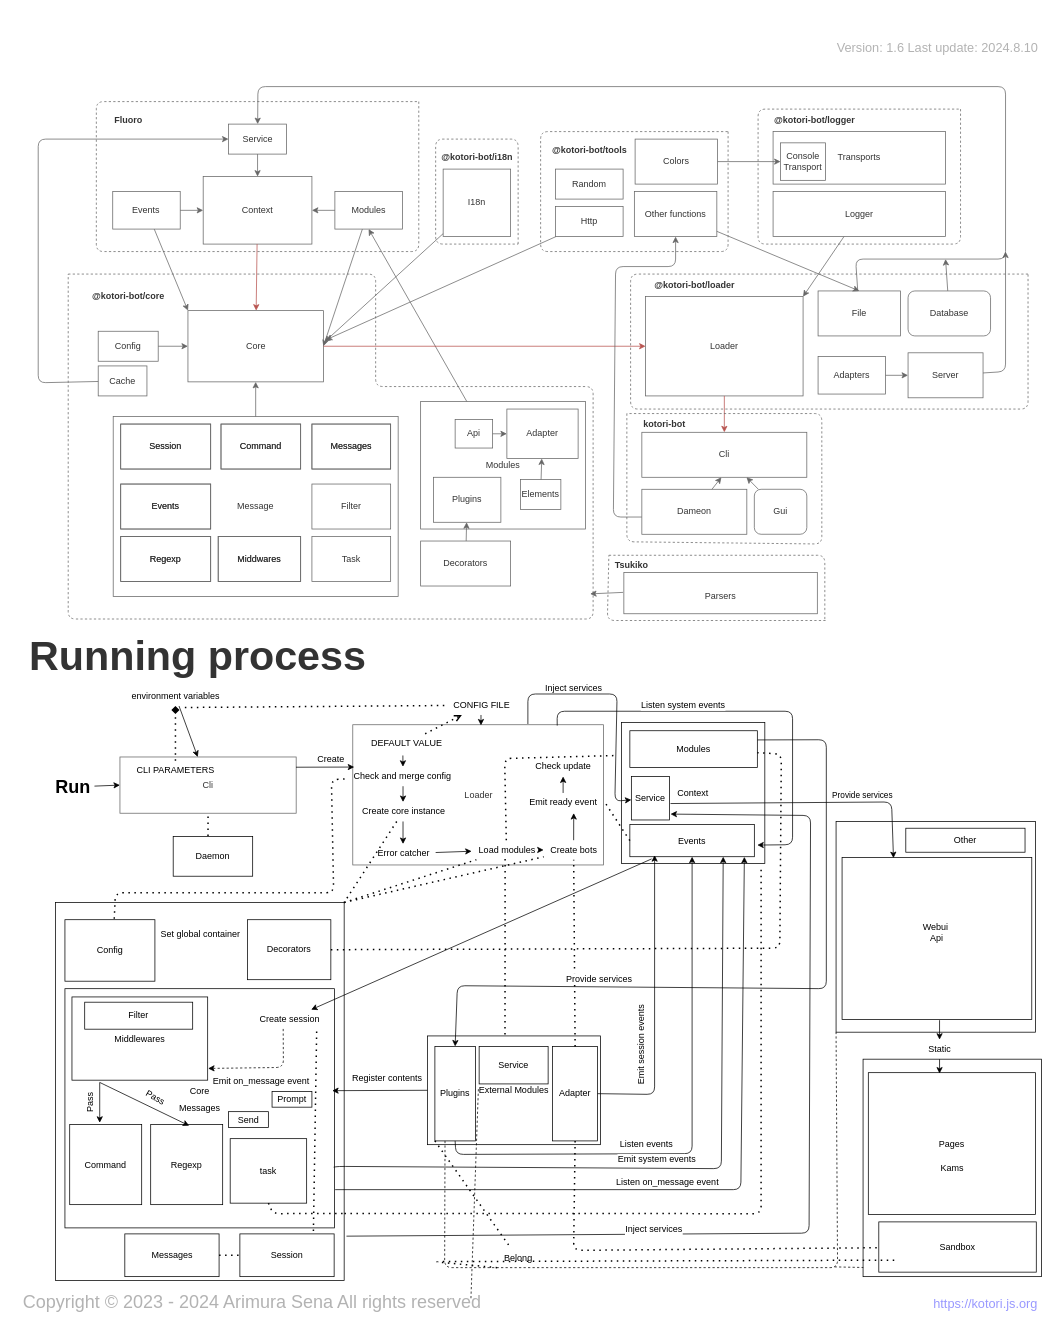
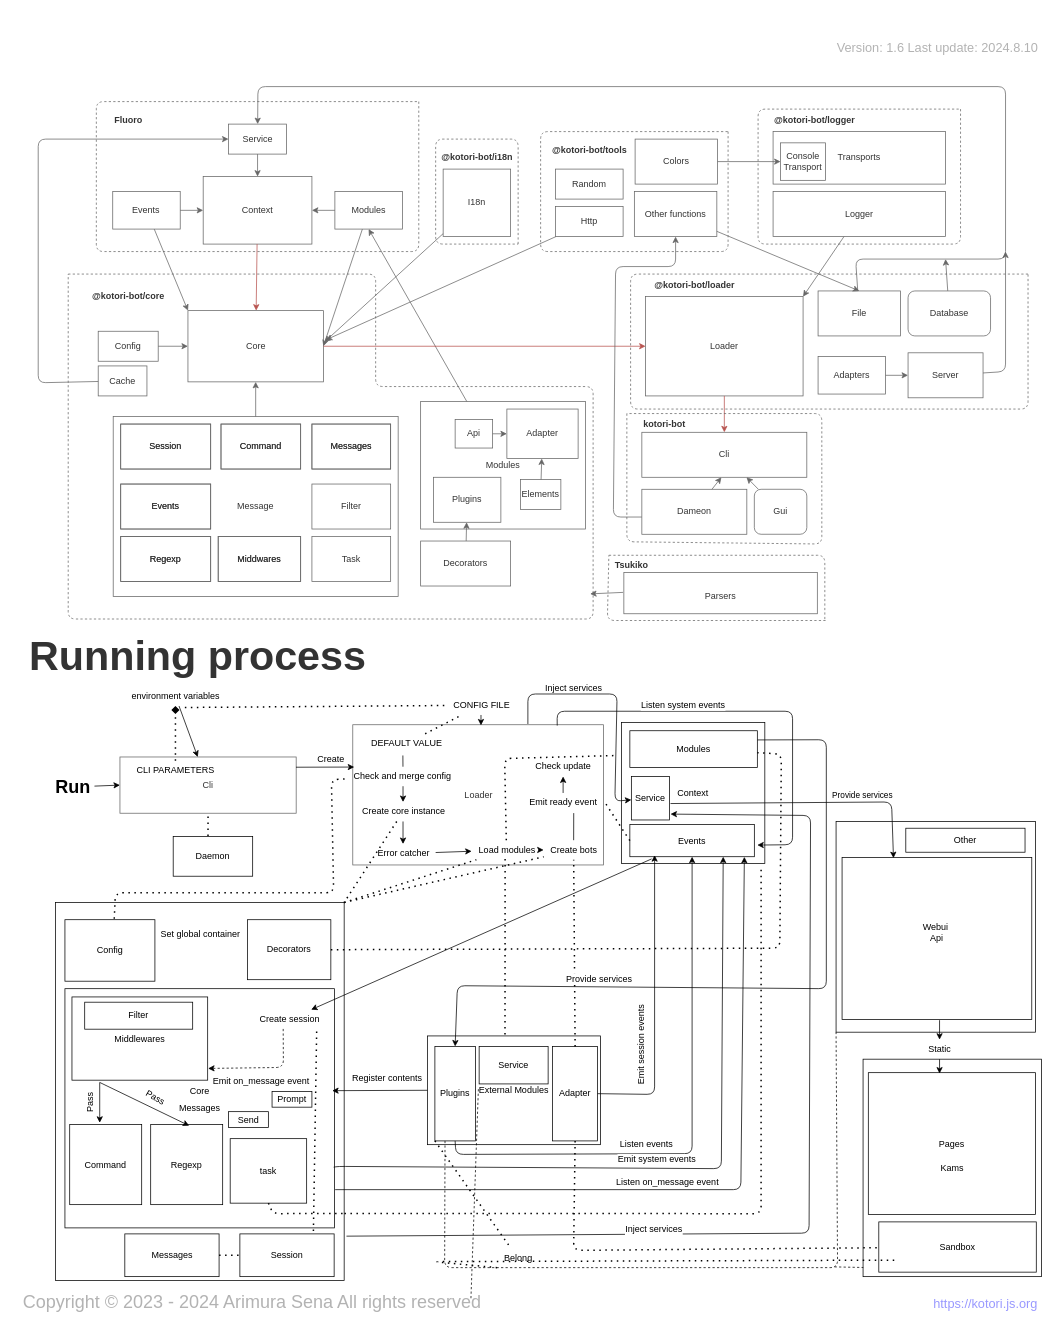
- <mxCell id="115" value="" style="endArrow=open;dashed=1;html=1;dashPattern=1 3;strokeWidth=2;strokeColor=#000000;fontSize=12;fontColor=#000000;shadow=0;" parent="2" source="101" target="100" edge="1"><mxGeometry width="50" height="50" relative="1" as="geometry"><mxPoint x="569" y="971" as="sourcePoint" /><mxPoint x="619" y="921" as="targetPoint" /></mxGeometry></mxCell>
+ <mxCell id="115" value="" style="endArrow=none;dashed=1;html=1;dashPattern=1 3;strokeWidth=2;strokeColor=#000000;fontSize=12;fontColor=#000000;shadow=0;" parent="2" source="101" target="100" edge="1"><mxGeometry width="50" height="50" relative="1" as="geometry"><mxPoint x="569" y="971" as="sourcePoint" /><mxPoint x="619" y="921" as="targetPoint" /></mxGeometry></mxCell>
- <mxCell id="116" value="" style="endArrow=classic;html=1;strokeColor=#000000;fontSize=12;fontColor=#000000;exitX=0.463;exitY=1.115;exitDx=0;exitDy=0;exitPerimeter=0;shadow=0;" parent="2" source="101" target="110" edge="1"><mxGeometry width="50" height="50" relative="1" as="geometry"><mxPoint x="515" y="1141" as="sourcePoint" /><mxPoint x="565" y="1091" as="targetPoint" /></mxGeometry></mxCell>
+ <mxCell id="116" value="" style="endArrow=none;html=1;strokeColor=#000000;fontSize=12;fontColor=#000000;exitX=0.463;exitY=1.115;exitDx=0;exitDy=0;exitPerimeter=0;shadow=0;" parent="2" source="101" target="110" edge="1"><mxGeometry width="50" height="50" relative="1" as="geometry"><mxPoint x="515" y="1141" as="sourcePoint" /><mxPoint x="565" y="1091" as="targetPoint" /></mxGeometry></mxCell>
- <mxCell id="194" value="" style="edgeStyle=none;html=1;strokeColor=#000000;fontSize=12;fontColor=#000000;entryX=0.631;entryY=1.032;entryDx=0;entryDy=0;entryPerimeter=0;shadow=0;" parent="2" source="121" target="148" edge="1"><mxGeometry relative="1" as="geometry" /></mxCell>
+ <mxCell id="194" value="" style="edgeStyle=none;html=1;strokeColor=#000000;fontSize=12;fontColor=#000000;entryX=0.631;entryY=1.032;entryDx=0;entryDy=0;entryPerimeter=0;shadow=0;endArrow=none;" parent="2" source="121" target="148" edge="1"><mxGeometry relative="1" as="geometry" /></mxCell>
